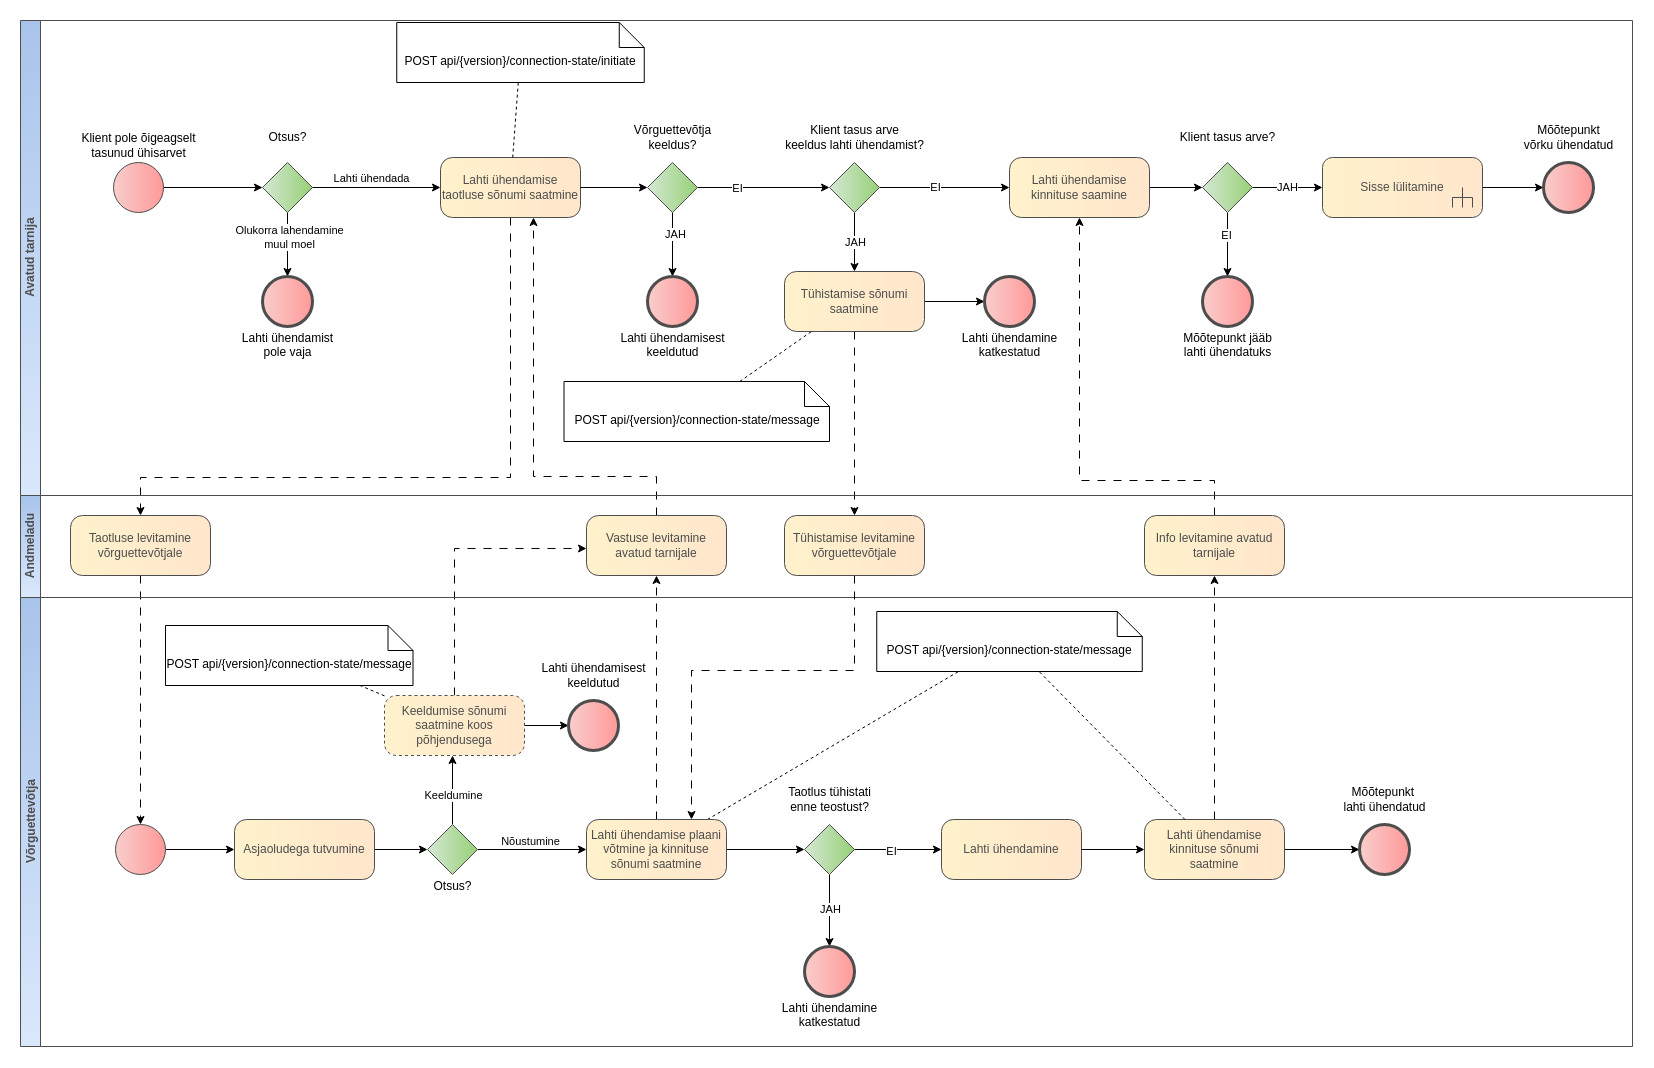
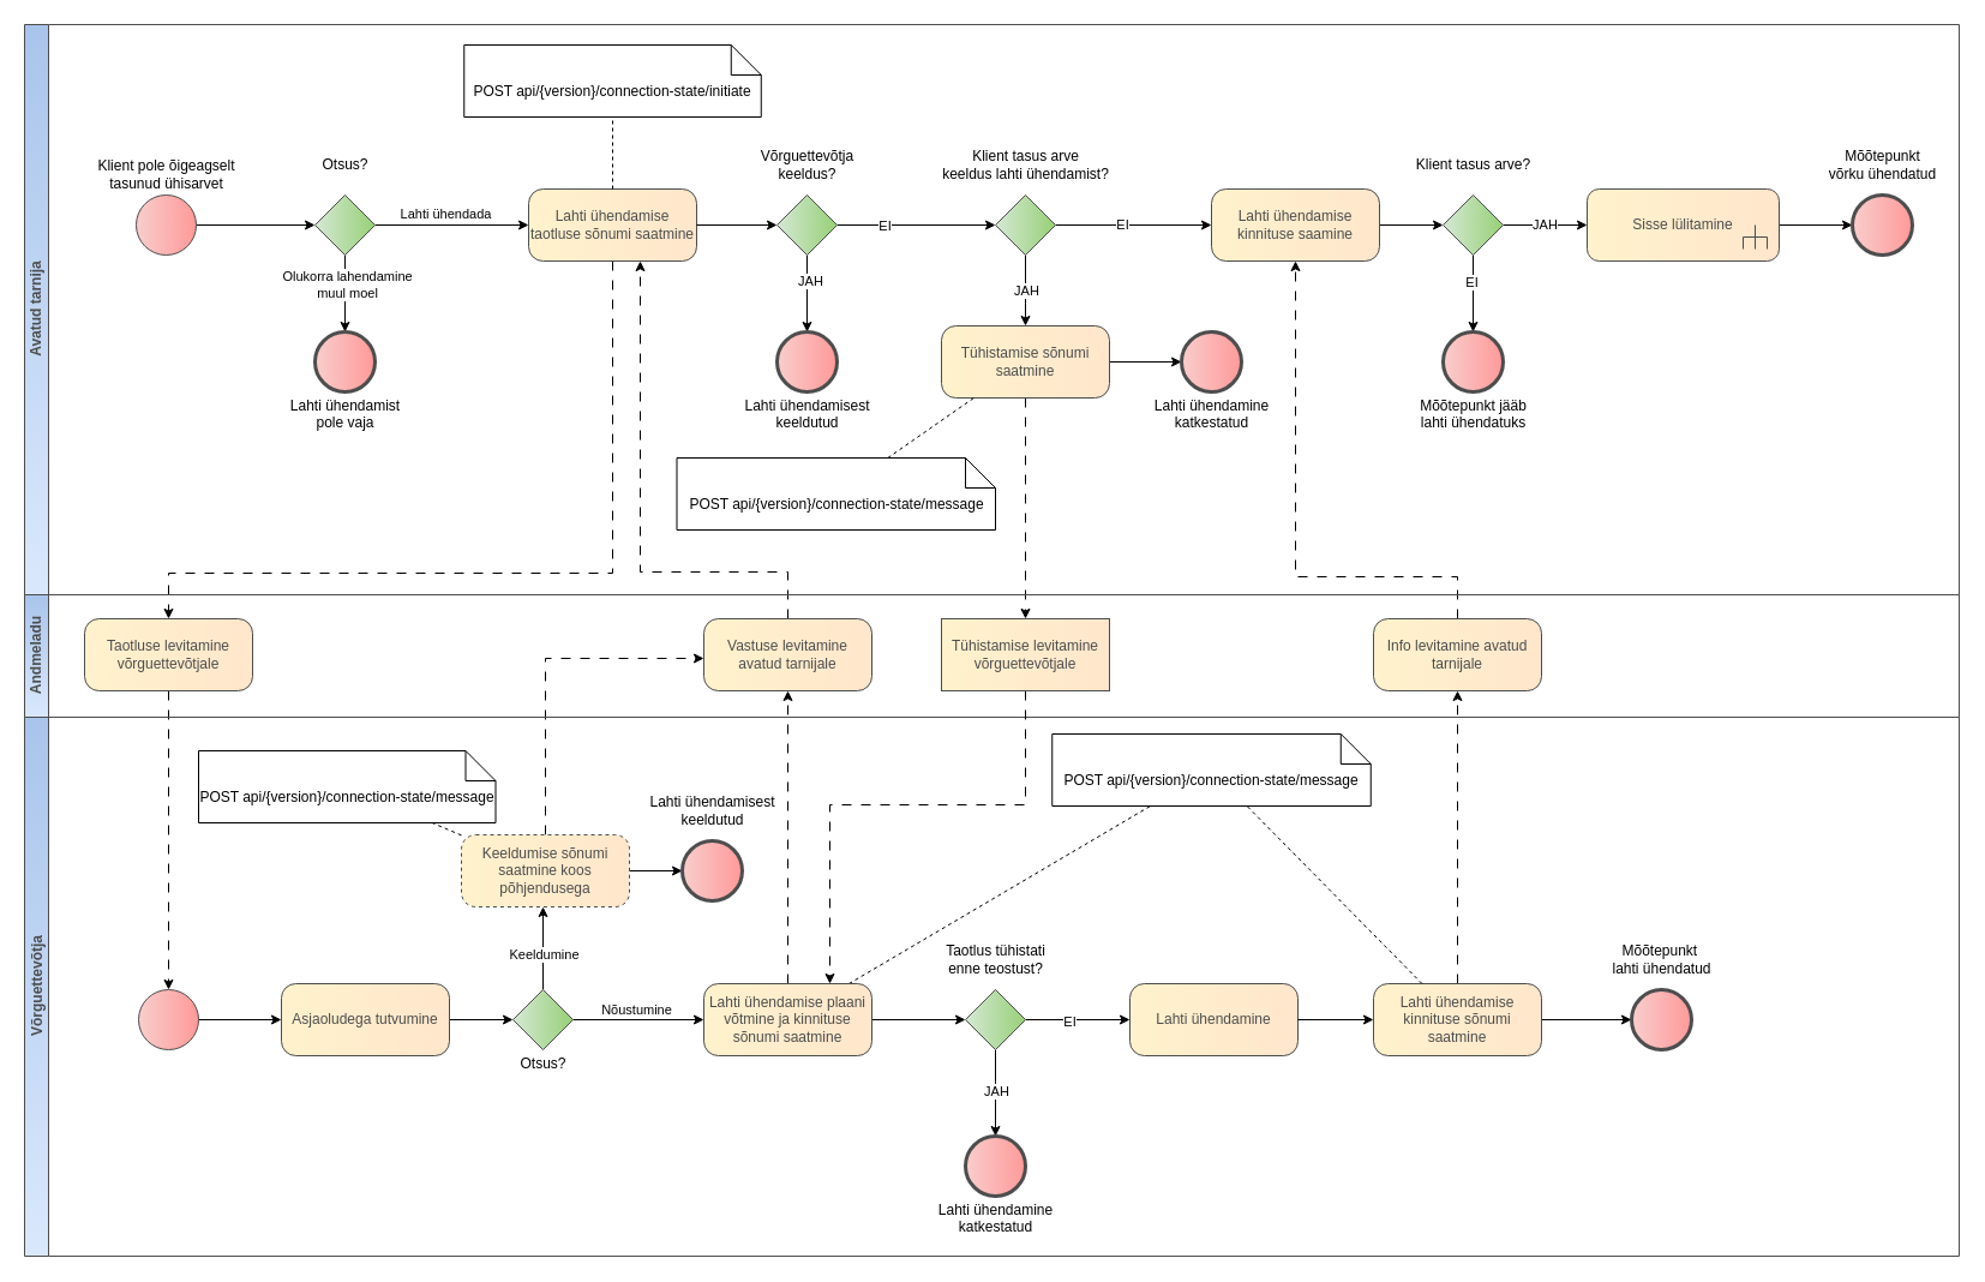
- <mxCell id="15" value="POST api/{version}/connection-state/initiate" style="shape=note2;boundedLbl=1;whiteSpace=wrap;html=1;size=25;verticalAlign=top;align=center;" vertex="1" parent="1"><mxGeometry x="396.25" y="22" width="247.5" height="60" as="geometry" /></mxCell>
+ <mxCell id="15" value="POST api/{version}/connection-state/initiate" style="shape=note2;boundedLbl=1;whiteSpace=wrap;html=1;size=25;verticalAlign=top;align=center;" vertex="1" parent="1"><mxGeometry x="386.25" y="37" width="247.5" height="60" as="geometry" /></mxCell>
- <mxCell id="84" value="Tühistamise levitamine võrguettevõtjale" style="rounded=1;whiteSpace=wrap;html=1;arcSize=20;fillColor=#fff2cc;strokeColor=#4D4D4D;shadow=0;fontColor=#4D4D4D;gradientColor=#FFE6CC;gradientDirection=east;glass=0;collapsible=0;backgroundOutline=0;enumerate=0;labelBackgroundColor=none;labelBorderColor=none;strokeWidth=1;" vertex="1" parent="1"><mxGeometry x="784" y="515" width="140" height="60" as="geometry"><mxRectangle x="340" y="420" width="90" height="30" as="alternateBounds" /></mxGeometry></mxCell>
+ <mxCell id="84" value="Tühistamise levitamine võrguettevõtjale" style="whiteSpace=wrap;html=1;arcSize=20;fillColor=#fff2cc;strokeColor=#4D4D4D;shadow=0;fontColor=#4D4D4D;gradientColor=#FFE6CC;gradientDirection=east;glass=0;collapsible=0;backgroundOutline=0;enumerate=0;labelBackgroundColor=none;labelBorderColor=none;strokeWidth=1;rounded=0;" vertex="1" parent="1"><mxGeometry x="784" y="515" width="140" height="60" as="geometry"><mxRectangle x="340" y="420" width="90" height="30" as="alternateBounds" /></mxGeometry></mxCell>
